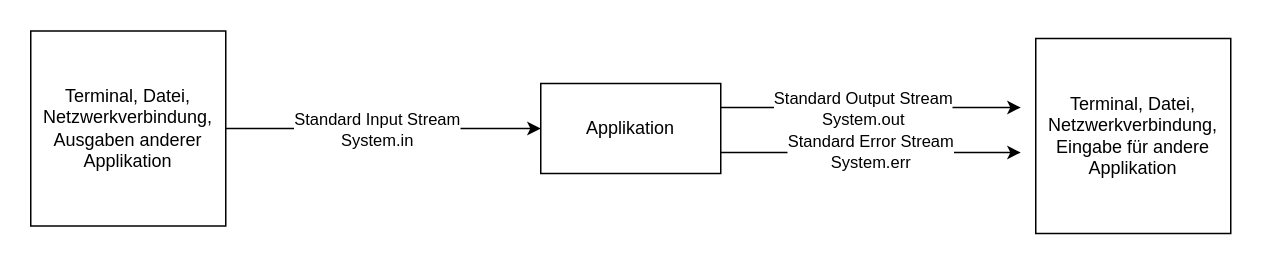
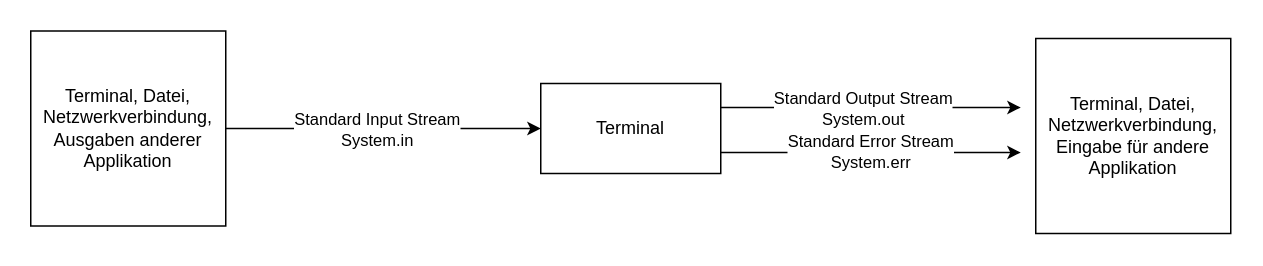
- <mxCell id="2" value="Applikation" style="rounded=0;whiteSpace=wrap;html=1;" vertex="1" parent="1"><mxGeometry x="360" y="55" width="120" height="60" as="geometry" /></mxCell>
+ <mxCell id="2" value="Terminal" style="rounded=0;whiteSpace=wrap;html=1;" vertex="1" parent="1"><mxGeometry x="360" y="55" width="120" height="60" as="geometry" /></mxCell>
